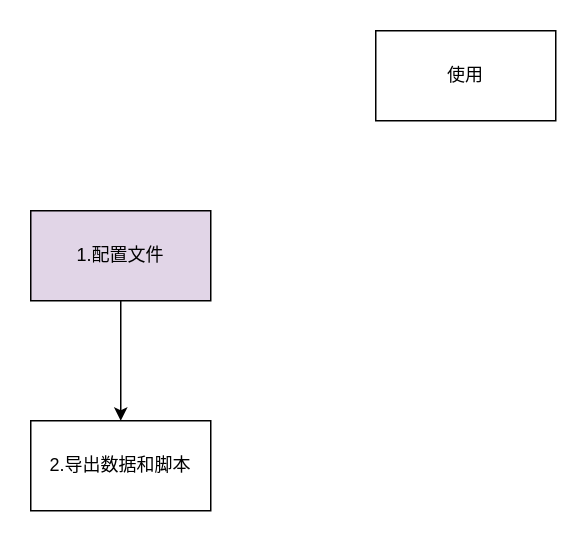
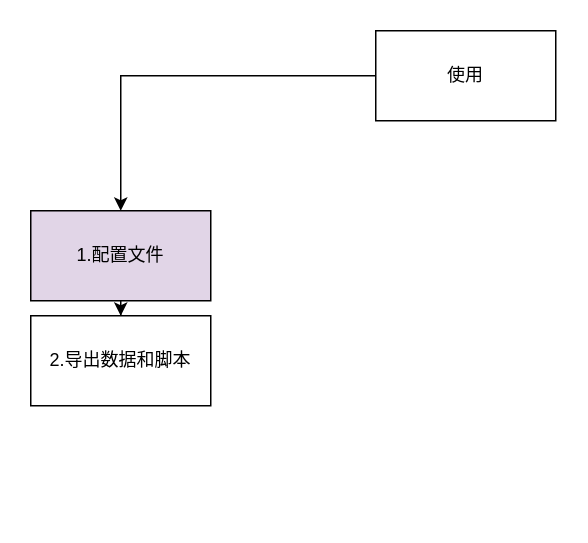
+ <mxCell id="2" value="" style="edgeStyle=orthogonalEdgeStyle;rounded=0;orthogonalLoop=1;jettySize=auto;html=1;" parent="1" source="3" target="5" edge="1"><mxGeometry relative="1" as="geometry" /></mxCell>
- <mxCell id="6" value="2.导出数据和脚本&lt;br&gt;" style="whiteSpace=wrap;html=1;" parent="1" vertex="1"><mxGeometry x="20" y="280" width="120" height="60" as="geometry" /></mxCell>
+ <mxCell id="6" value="2.导出数据和脚本&lt;br&gt;" style="whiteSpace=wrap;html=1;" parent="1" vertex="1"><mxGeometry x="20" y="210" width="120" height="60" as="geometry" /></mxCell>
